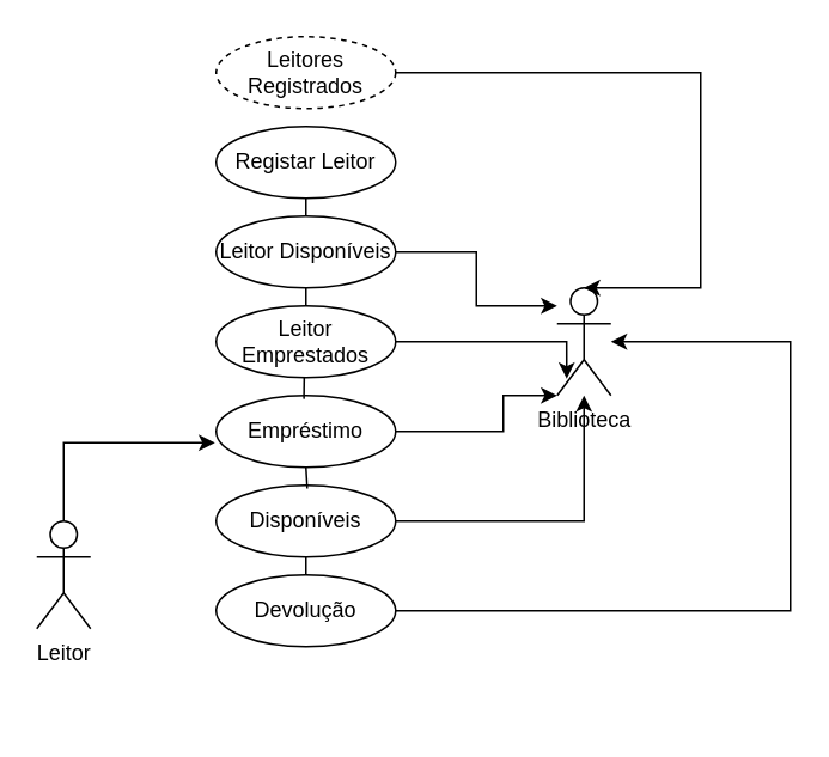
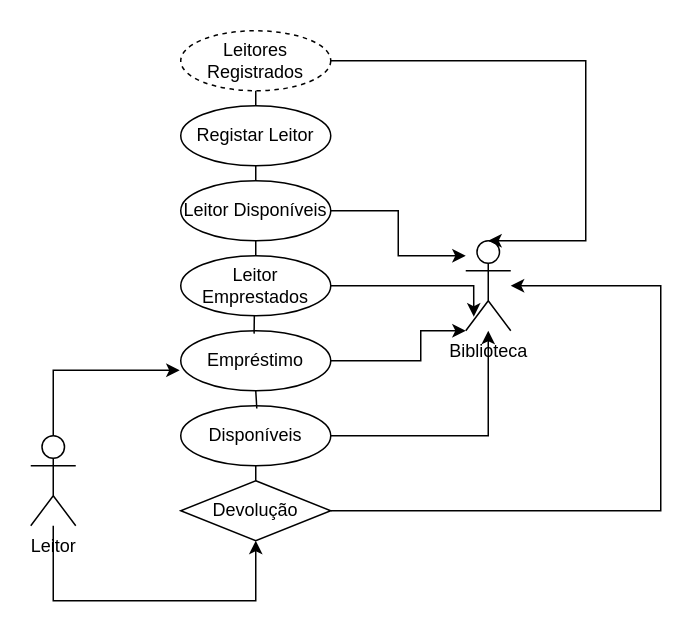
+ <mxCell id="24" value="" style="endArrow=none;html=1;rounded=0;entryX=0.5;entryY=1;entryDx=0;entryDy=0;exitX=0.5;exitY=0;exitDx=0;exitDy=0;" edge="1" parent="1" source="15" target="17"><mxGeometry width="50" height="50" relative="1" as="geometry"><mxPoint x="50" y="100" as="sourcePoint" /><mxPoint x="100" y="50" as="targetPoint" /></mxGeometry></mxCell>
- <mxCell id="14" value="Devolução" style="ellipse;whiteSpace=wrap;html=1;align=center;" vertex="1" parent="1"><mxGeometry x="120" y="320" width="100" height="40" as="geometry" /></mxCell>
+ <mxCell id="14" value="Devolução" style="rhombus;whiteSpace=wrap;html=1;align=center;" vertex="1" parent="1"><mxGeometry x="120" y="320" width="100" height="40" as="geometry" /></mxCell>
+ <mxCell id="3" style="edgeStyle=orthogonalEdgeStyle;rounded=0;orthogonalLoop=1;jettySize=auto;html=1;entryX=0.5;entryY=1;entryDx=0;entryDy=0;" edge="1" parent="1" source="4" target="14"><mxGeometry relative="1" as="geometry"><Array as="points"><mxPoint x="35" y="400" /><mxPoint x="170" y="400" /></Array></mxGeometry></mxCell>
